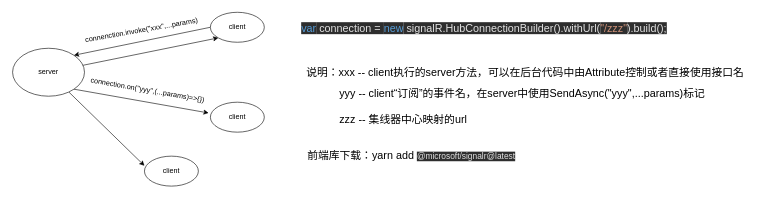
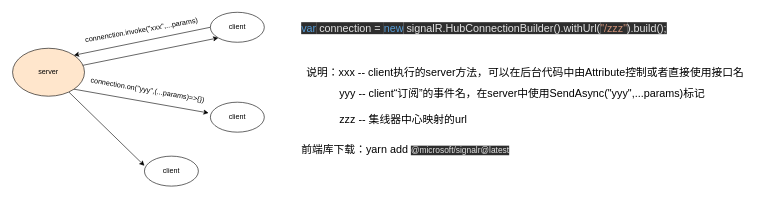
- <mxCell id="5" value="server" style="ellipse;whiteSpace=wrap;html=1;" vertex="1" parent="1"><mxGeometry x="20" y="80" width="120" height="80" as="geometry" /></mxCell>
+ <mxCell id="5" value="server" style="ellipse;whiteSpace=wrap;html=1;fillColor=#ffe6cc;" vertex="1" parent="1"><mxGeometry x="20" y="80" width="120" height="80" as="geometry" /></mxCell>
- <mxCell id="14" value="&lt;font style=&quot;font-size: 18px&quot;&gt;前端库下载：yarn add&amp;nbsp;&lt;/font&gt;&lt;span style=&quot;color: rgb(227 , 227 , 227) ; font-family: , &amp;#34;consolas&amp;#34; , &amp;#34;liberation mono&amp;#34; , &amp;#34;menlo&amp;#34; , &amp;#34;courier&amp;#34; , monospace ; font-size: 14px ; background-color: rgb(46 , 46 , 46)&quot;&gt;@microsoft/signalr@latest&lt;/span&gt;" style="text;html=1;align=left;verticalAlign=middle;resizable=0;points=[];autosize=1;" vertex="1" parent="1"><mxGeometry x="510" y="250" width="360" height="20" as="geometry" /></mxCell>
+ <mxCell id="14" value="&lt;font style=&quot;font-size: 18px&quot;&gt;前端库下载：yarn add&amp;nbsp;&lt;/font&gt;&lt;span style=&quot;color: rgb(227 , 227 , 227) ; font-family: , &amp;#34;consolas&amp;#34; , &amp;#34;liberation mono&amp;#34; , &amp;#34;menlo&amp;#34; , &amp;#34;courier&amp;#34; , monospace ; font-size: 14px ; background-color: rgb(46 , 46 , 46)&quot;&gt;@microsoft/signalr@latest&lt;/span&gt;" style="text;html=1;align=left;verticalAlign=middle;resizable=0;points=[];autosize=1;" vertex="1" parent="1"><mxGeometry x="500" y="240" width="360" height="20" as="geometry" /></mxCell>
